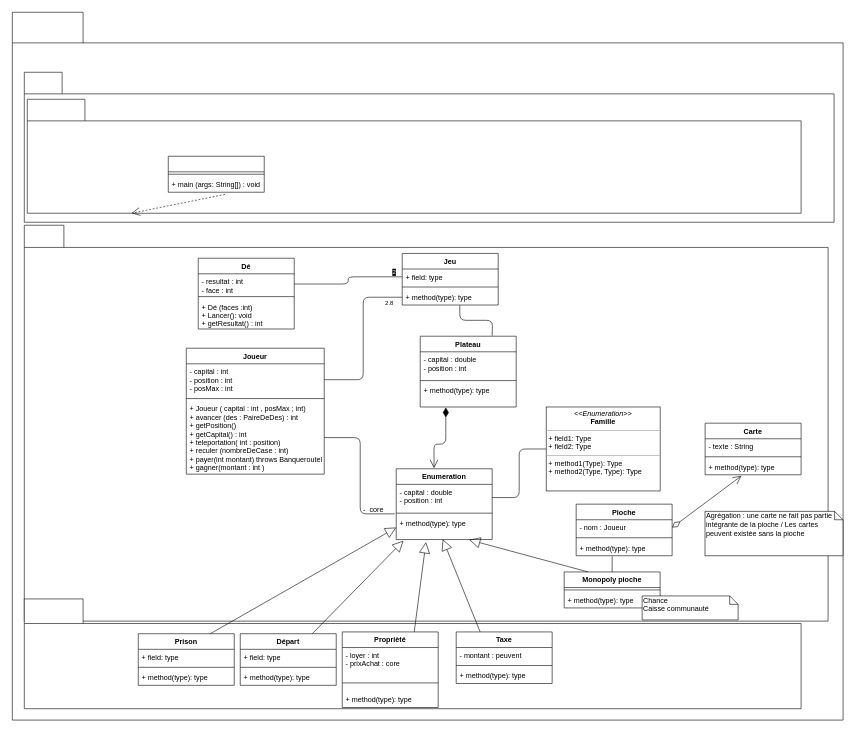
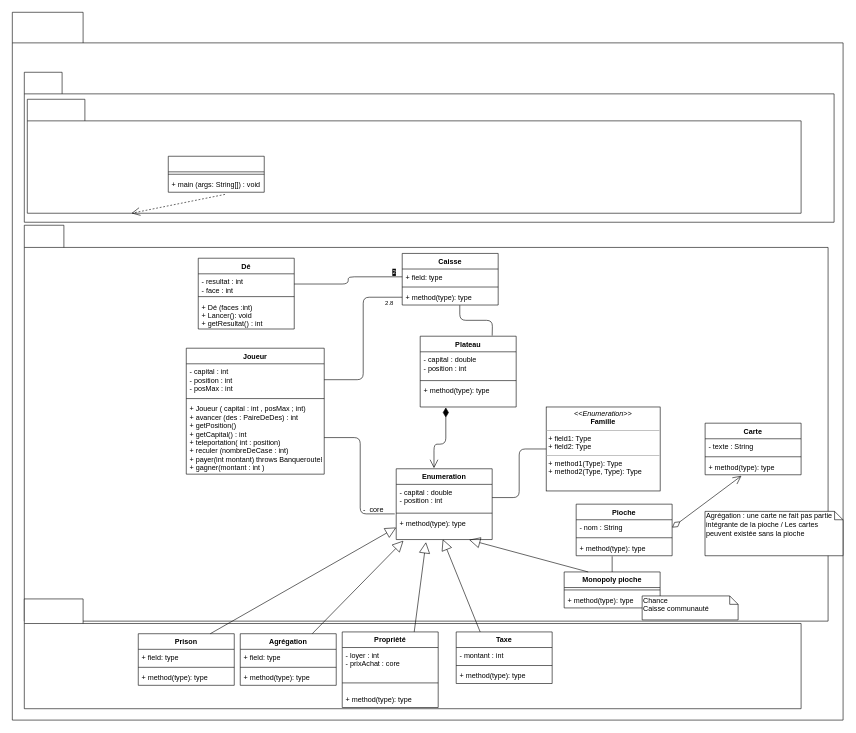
- <mxCell id="65" value="Jeu" style="swimlane;fontStyle=1;align=center;verticalAlign=top;childLayout=stackLayout;horizontal=1;startSize=26;horizontalStack=0;resizeParent=1;resizeParentMax=0;resizeLast=0;collapsible=1;marginBottom=0;" vertex="1" parent="1"><mxGeometry x="670" y="422" width="160" height="86" as="geometry" /></mxCell>
+ <mxCell id="65" value="Caisse" style="swimlane;fontStyle=1;align=center;verticalAlign=top;childLayout=stackLayout;horizontal=1;startSize=26;horizontalStack=0;resizeParent=1;resizeParentMax=0;resizeLast=0;collapsible=1;marginBottom=0;" vertex="1" parent="1"><mxGeometry x="670" y="422" width="160" height="86" as="geometry" /></mxCell>
- <mxCell id="37" value="- nom : Joueur" style="text;strokeColor=none;fillColor=none;align=left;verticalAlign=top;spacingLeft=4;spacingRight=4;overflow=hidden;rotatable=0;points=[[0,0.5],[1,0.5]];portConstraint=eastwest;" vertex="1" parent="36"><mxGeometry y="26" width="160" height="26" as="geometry" /></mxCell>
+ <mxCell id="37" value="- nom : String" style="text;strokeColor=none;fillColor=none;align=left;verticalAlign=top;spacingLeft=4;spacingRight=4;overflow=hidden;rotatable=0;points=[[0,0.5],[1,0.5]];portConstraint=eastwest;" vertex="1" parent="36"><mxGeometry y="26" width="160" height="26" as="geometry" /></mxCell>
- <mxCell id="28" value="Départ" style="swimlane;fontStyle=1;align=center;verticalAlign=top;childLayout=stackLayout;horizontal=1;startSize=26;horizontalStack=0;resizeParent=1;resizeParentMax=0;resizeLast=0;collapsible=1;marginBottom=0;" parent="1" vertex="1"><mxGeometry x="400" y="1056" width="160" height="86" as="geometry" /></mxCell>
+ <mxCell id="28" value="Agrégation" style="swimlane;fontStyle=1;align=center;verticalAlign=top;childLayout=stackLayout;horizontal=1;startSize=26;horizontalStack=0;resizeParent=1;resizeParentMax=0;resizeLast=0;collapsible=1;marginBottom=0;" parent="1" vertex="1"><mxGeometry x="400" y="1056" width="160" height="86" as="geometry" /></mxCell>
- <mxCell id="33" value="- montant : peuvent" style="text;strokeColor=none;fillColor=none;align=left;verticalAlign=top;spacingLeft=4;spacingRight=4;overflow=hidden;rotatable=0;points=[[0,0.5],[1,0.5]];portConstraint=eastwest;" parent="32" vertex="1"><mxGeometry y="26" width="160" height="26" as="geometry" /></mxCell>
+ <mxCell id="33" value="- montant : int" style="text;strokeColor=none;fillColor=none;align=left;verticalAlign=top;spacingLeft=4;spacingRight=4;overflow=hidden;rotatable=0;points=[[0,0.5],[1,0.5]];portConstraint=eastwest;" parent="32" vertex="1"><mxGeometry y="26" width="160" height="26" as="geometry" /></mxCell>
